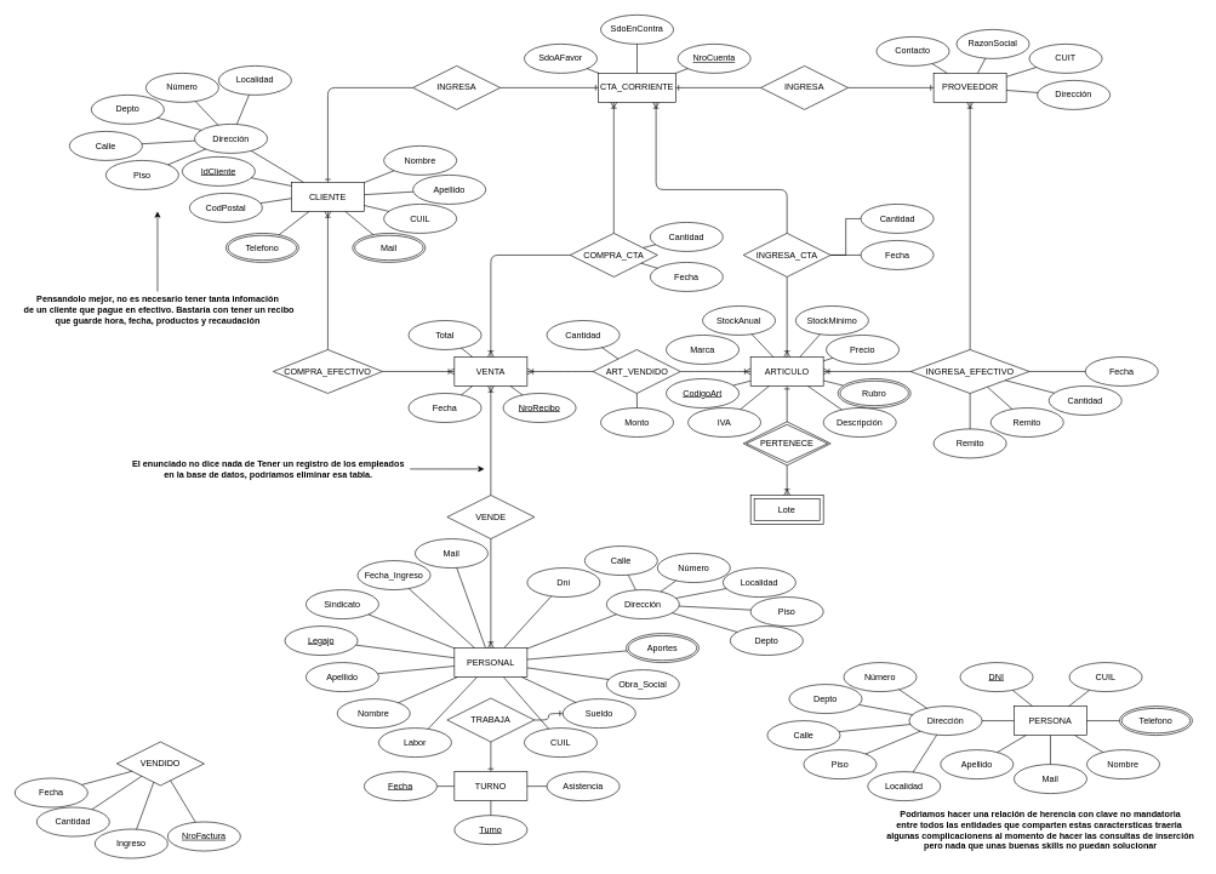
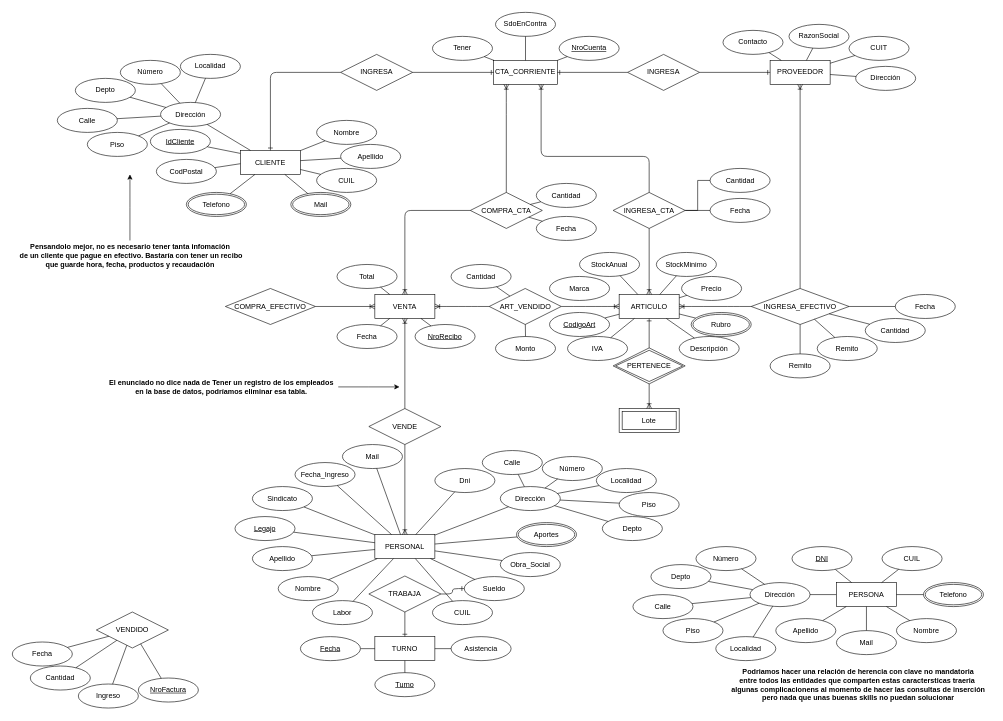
- <mxCell id="125" value="SdoAFavor" style="ellipse;whiteSpace=wrap;html=1;align=center;" parent="1" vertex="1"><mxGeometry x="720" y="60" width="100" height="40" as="geometry" /></mxCell>
+ <mxCell id="125" value="Tener" style="ellipse;whiteSpace=wrap;html=1;align=center;" parent="1" vertex="1"><mxGeometry x="720" y="60" width="100" height="40" as="geometry" /></mxCell>
- <mxCell id="94" value="" style="fontSize=12;html=1;endArrow=ERoneToMany;" parent="1" source="92" target="3" edge="1"><mxGeometry width="100" height="100" relative="1" as="geometry"><mxPoint x="841" y="529" as="sourcePoint" /><mxPoint x="895" y="529" as="targetPoint" /></mxGeometry></mxCell>
